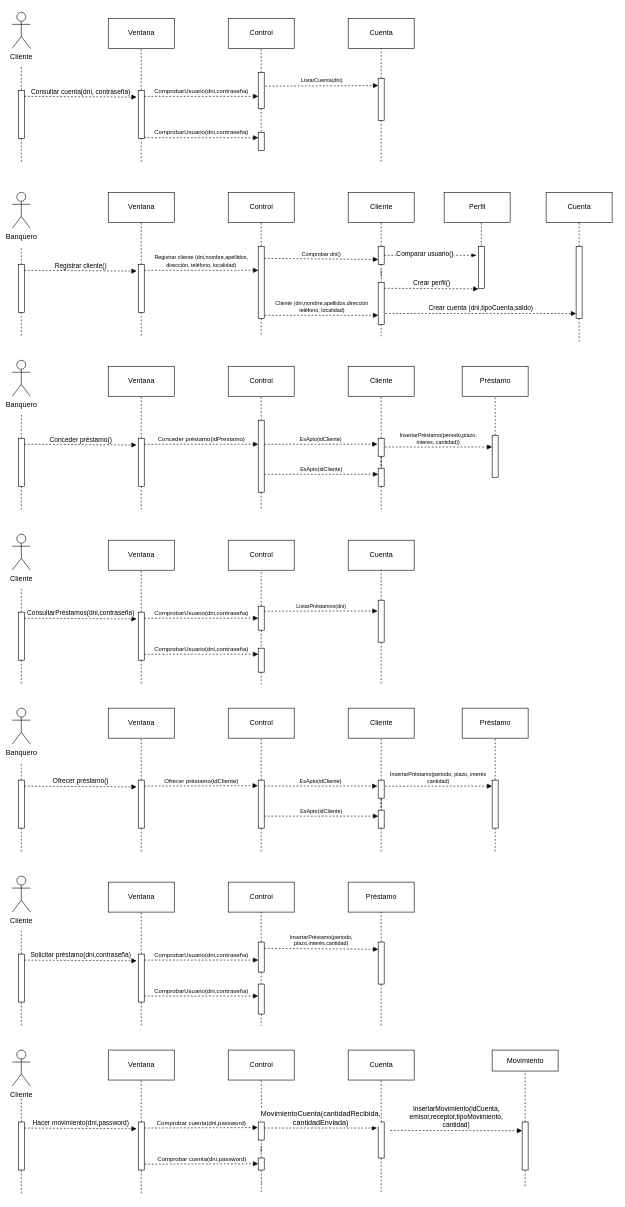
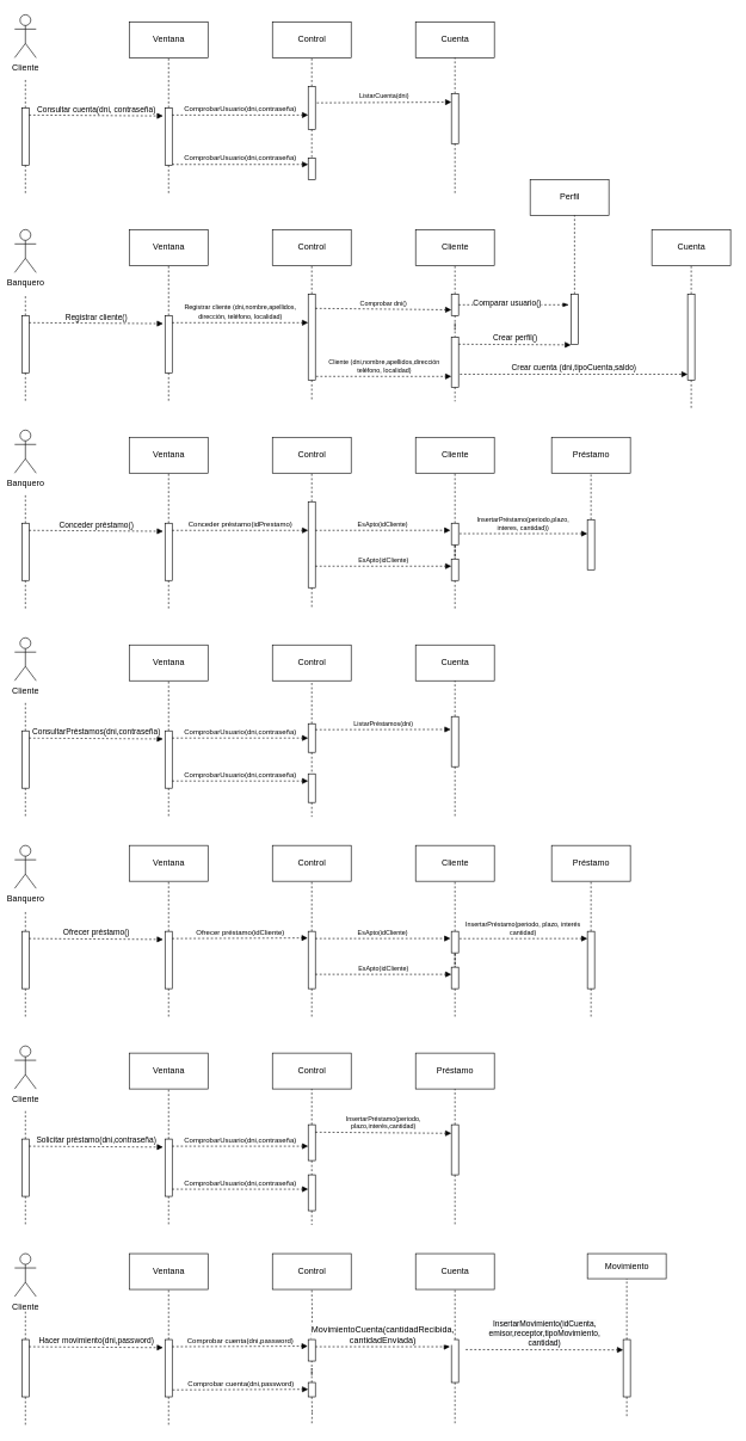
- <mxCell id="53" value="Perfil" style="html=1;" vertex="1" parent="1"><mxGeometry x="740" y="320" width="110" height="50" as="geometry" /></mxCell>
+ <mxCell id="53" value="Perfil" style="html=1;" vertex="1" parent="1"><mxGeometry x="740" y="250" width="110" height="50" as="geometry" /></mxCell>
